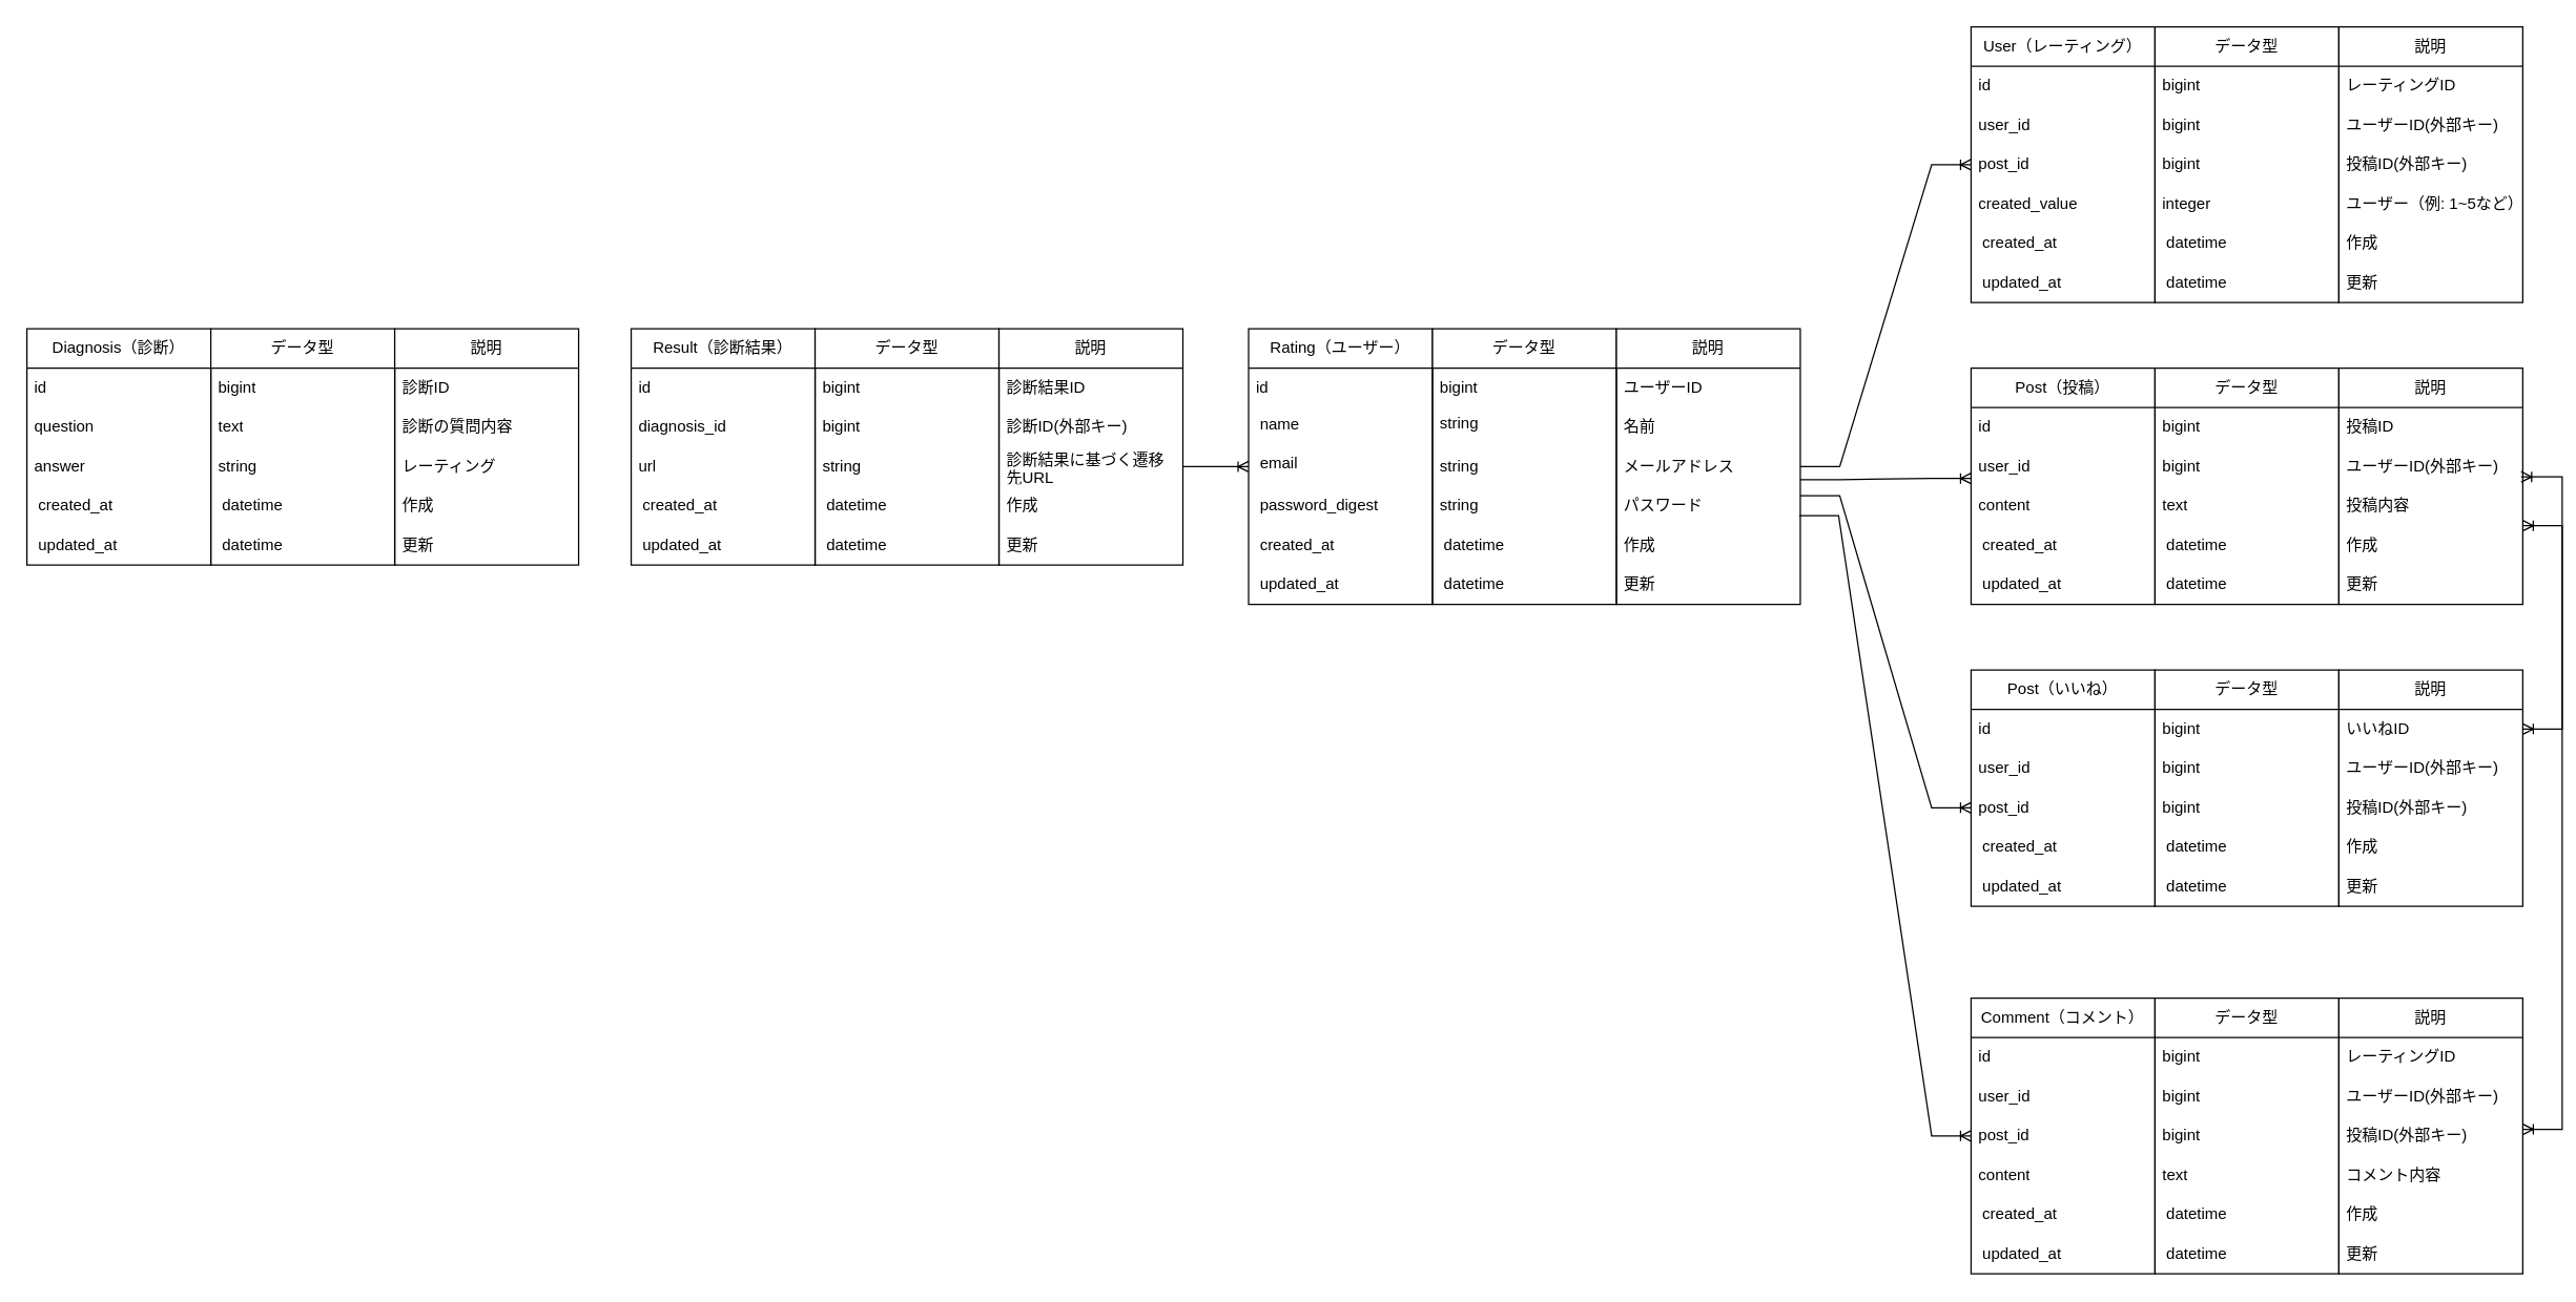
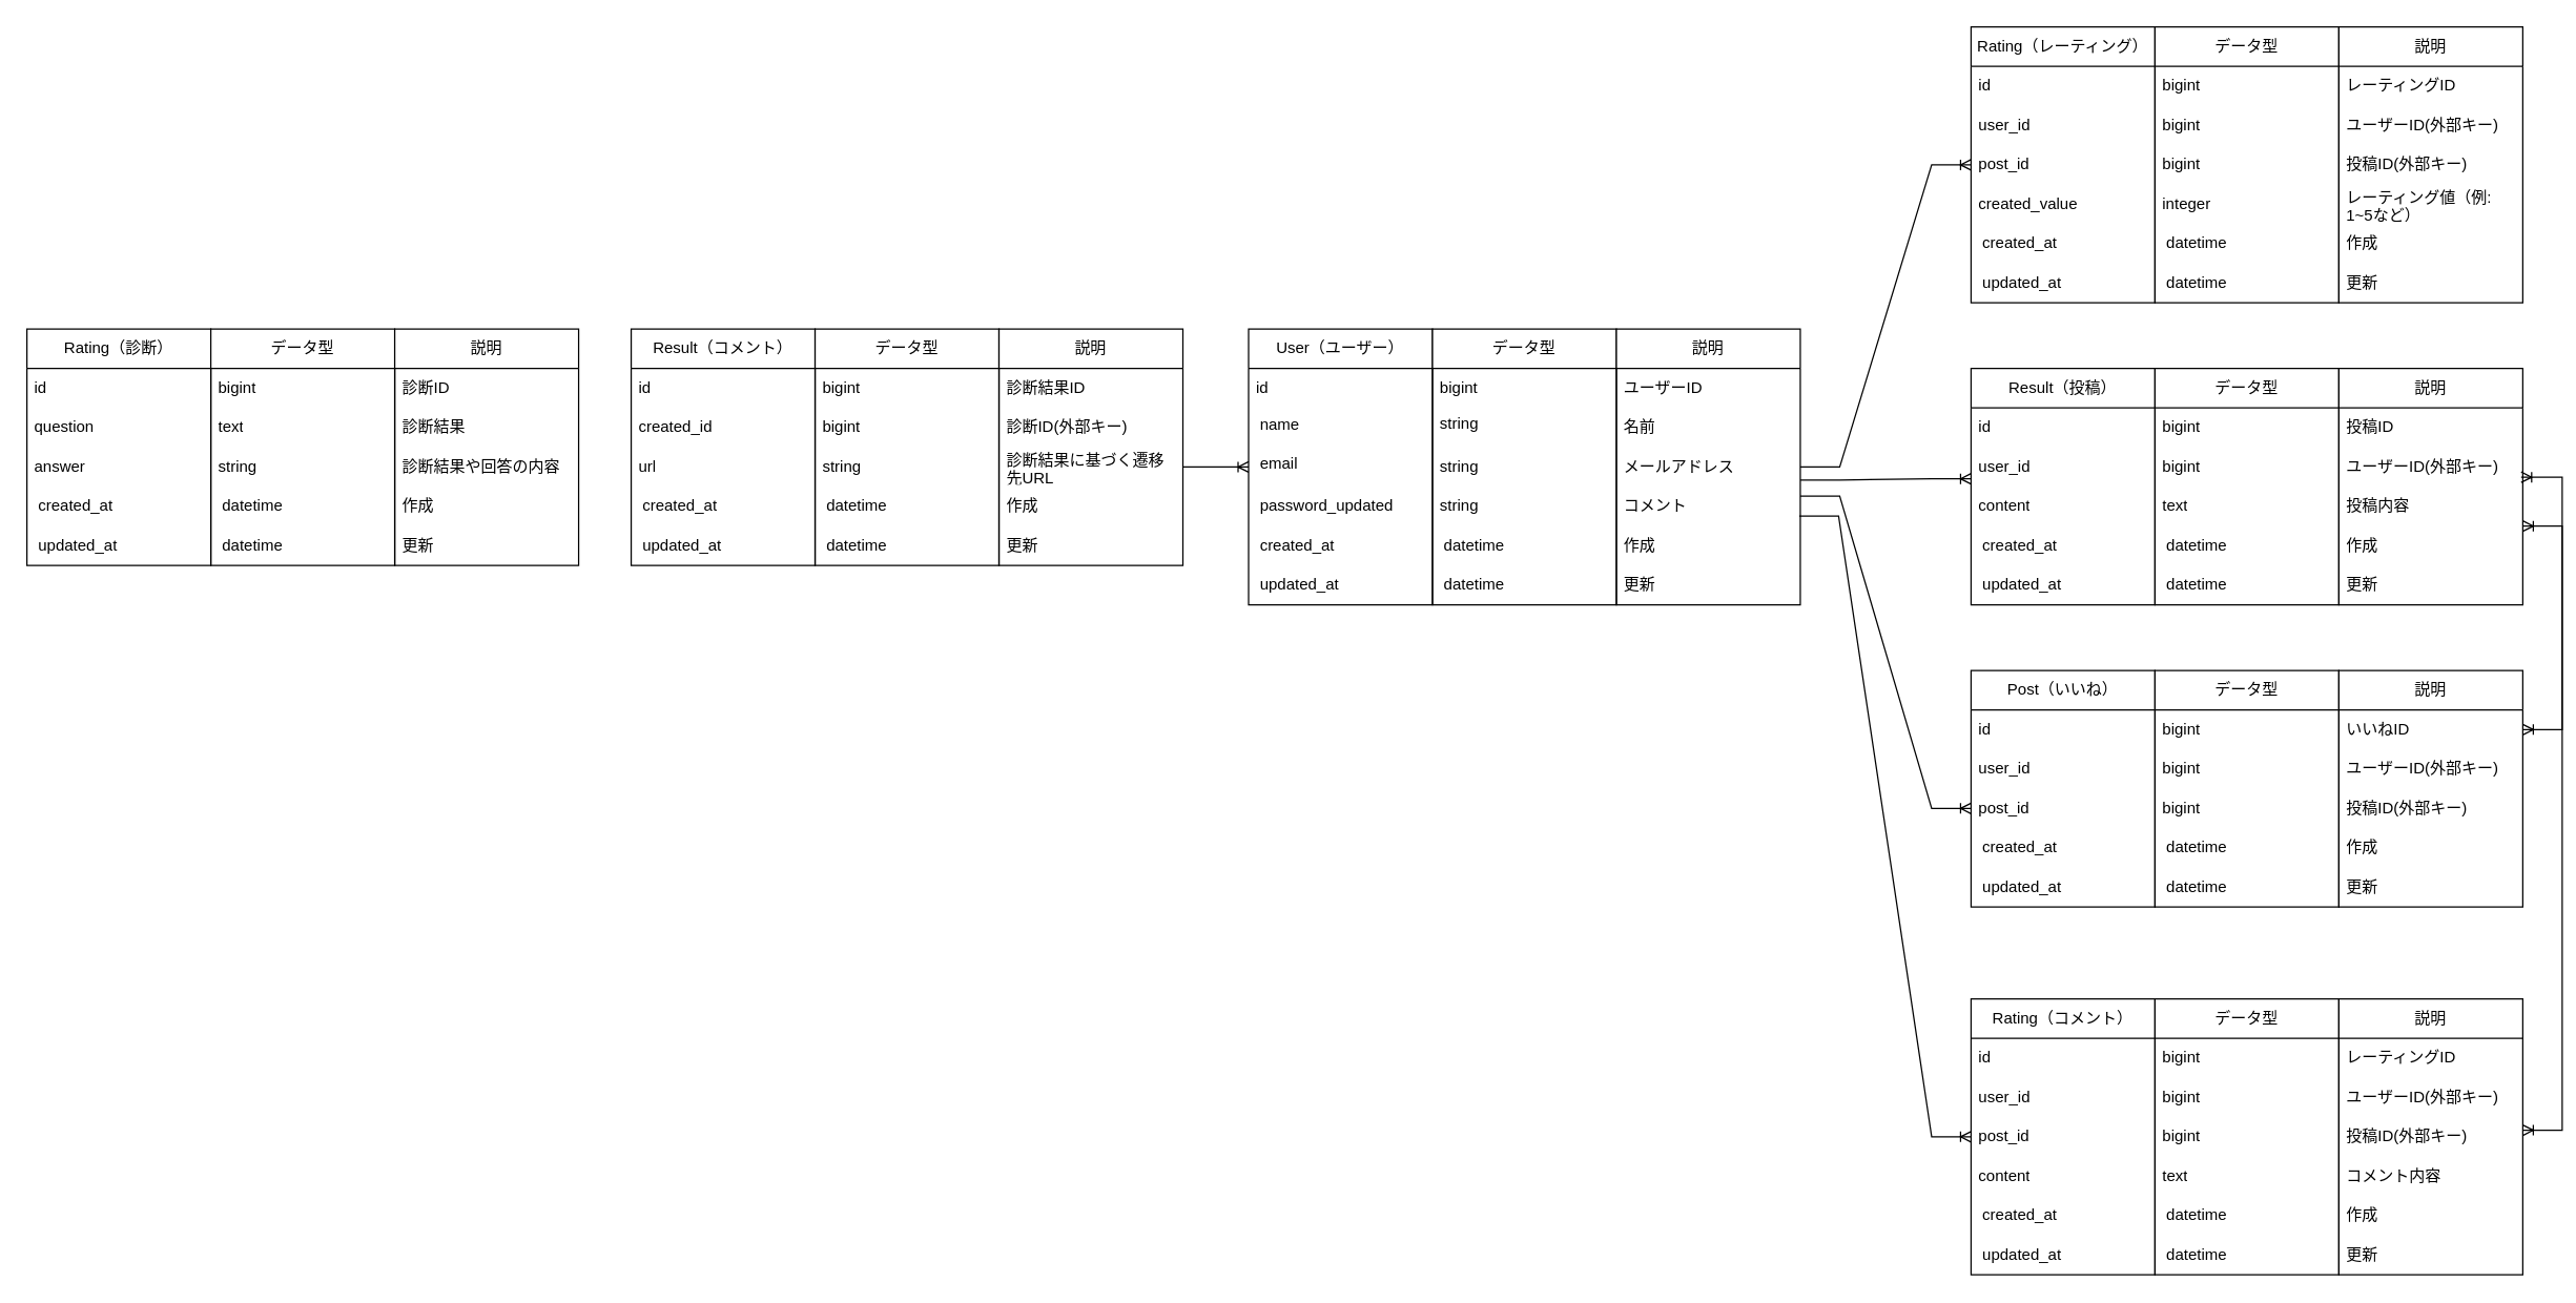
- <mxCell id="67" value="User（レーティング）" style="swimlane;fontStyle=0;childLayout=stackLayout;horizontal=1;startSize=30;horizontalStack=0;resizeParent=1;resizeParentMax=0;resizeLast=0;collapsible=1;marginBottom=0;whiteSpace=wrap;html=1;" parent="66" vertex="1"><mxGeometry width="140" height="210" as="geometry"><mxRectangle width="140" height="30" as="alternateBounds" /></mxGeometry></mxCell>
+ <mxCell id="67" value="Rating（レーティング）" style="swimlane;fontStyle=0;childLayout=stackLayout;horizontal=1;startSize=30;horizontalStack=0;resizeParent=1;resizeParentMax=0;resizeLast=0;collapsible=1;marginBottom=0;whiteSpace=wrap;html=1;" parent="66" vertex="1"><mxGeometry width="140" height="210" as="geometry"><mxRectangle width="140" height="30" as="alternateBounds" /></mxGeometry></mxCell>
- <mxCell id="85" value="ユーザー（例: 1~5など）" style="text;strokeColor=none;fillColor=none;align=left;verticalAlign=middle;spacingLeft=4;spacingRight=4;overflow=hidden;points=[[0,0.5],[1,0.5]];portConstraint=eastwest;rotatable=0;whiteSpace=wrap;html=1;" parent="81" vertex="1"><mxGeometry y="120" width="140" height="30" as="geometry" /></mxCell>
+ <mxCell id="85" value="レーティング値（例: 1~5など）" style="text;strokeColor=none;fillColor=none;align=left;verticalAlign=middle;spacingLeft=4;spacingRight=4;overflow=hidden;points=[[0,0.5],[1,0.5]];portConstraint=eastwest;rotatable=0;whiteSpace=wrap;html=1;" parent="81" vertex="1"><mxGeometry y="120" width="140" height="30" as="geometry" /></mxCell>
- <mxCell id="27" value="Diagnosis（診断）" style="swimlane;fontStyle=0;childLayout=stackLayout;horizontal=1;startSize=30;horizontalStack=0;resizeParent=1;resizeParentMax=0;resizeLast=0;collapsible=1;marginBottom=0;whiteSpace=wrap;html=1;" parent="26" vertex="1"><mxGeometry width="140" height="180" as="geometry"><mxRectangle width="140" height="30" as="alternateBounds" /></mxGeometry></mxCell>
+ <mxCell id="27" value="Rating（診断）" style="swimlane;fontStyle=0;childLayout=stackLayout;horizontal=1;startSize=30;horizontalStack=0;resizeParent=1;resizeParentMax=0;resizeLast=0;collapsible=1;marginBottom=0;whiteSpace=wrap;html=1;" parent="26" vertex="1"><mxGeometry width="140" height="180" as="geometry"><mxRectangle width="140" height="30" as="alternateBounds" /></mxGeometry></mxCell>
- <mxCell id="47" value="Result（診断結果）" style="swimlane;fontStyle=0;childLayout=stackLayout;horizontal=1;startSize=30;horizontalStack=0;resizeParent=1;resizeParentMax=0;resizeLast=0;collapsible=1;marginBottom=0;whiteSpace=wrap;html=1;" parent="46" vertex="1"><mxGeometry width="140" height="180" as="geometry"><mxRectangle width="140" height="30" as="alternateBounds" /></mxGeometry></mxCell>
+ <mxCell id="47" value="Result（コメント）" style="swimlane;fontStyle=0;childLayout=stackLayout;horizontal=1;startSize=30;horizontalStack=0;resizeParent=1;resizeParentMax=0;resizeLast=0;collapsible=1;marginBottom=0;whiteSpace=wrap;html=1;" parent="46" vertex="1"><mxGeometry width="140" height="180" as="geometry"><mxRectangle width="140" height="30" as="alternateBounds" /></mxGeometry></mxCell>
- <mxCell id="4" value="Rating（ユーザー）" style="swimlane;fontStyle=0;childLayout=stackLayout;horizontal=1;startSize=30;horizontalStack=0;resizeParent=1;resizeParentMax=0;resizeLast=0;collapsible=1;marginBottom=0;whiteSpace=wrap;html=1;" parent="3" vertex="1"><mxGeometry width="140" height="210" as="geometry"><mxRectangle width="140" height="30" as="alternateBounds" /></mxGeometry></mxCell>
+ <mxCell id="4" value="User（ユーザー）" style="swimlane;fontStyle=0;childLayout=stackLayout;horizontal=1;startSize=30;horizontalStack=0;resizeParent=1;resizeParentMax=0;resizeLast=0;collapsible=1;marginBottom=0;whiteSpace=wrap;html=1;" parent="3" vertex="1"><mxGeometry width="140" height="210" as="geometry"><mxRectangle width="140" height="30" as="alternateBounds" /></mxGeometry></mxCell>
- <mxCell id="110" value="Post（投稿）" style="swimlane;fontStyle=0;childLayout=stackLayout;horizontal=1;startSize=30;horizontalStack=0;resizeParent=1;resizeParentMax=0;resizeLast=0;collapsible=1;marginBottom=0;whiteSpace=wrap;html=1;" parent="109" vertex="1"><mxGeometry width="140" height="180" as="geometry"><mxRectangle width="140" height="30" as="alternateBounds" /></mxGeometry></mxCell>
+ <mxCell id="110" value="Result（投稿）" style="swimlane;fontStyle=0;childLayout=stackLayout;horizontal=1;startSize=30;horizontalStack=0;resizeParent=1;resizeParentMax=0;resizeLast=0;collapsible=1;marginBottom=0;whiteSpace=wrap;html=1;" parent="109" vertex="1"><mxGeometry width="140" height="180" as="geometry"><mxRectangle width="140" height="30" as="alternateBounds" /></mxGeometry></mxCell>
- <mxCell id="41" value="診断の質問内容" style="text;strokeColor=none;fillColor=none;align=left;verticalAlign=middle;spacingLeft=4;spacingRight=4;overflow=hidden;points=[[0,0.5],[1,0.5]];portConstraint=eastwest;rotatable=0;whiteSpace=wrap;html=1;" parent="39" vertex="1"><mxGeometry y="60" width="140" height="30" as="geometry" /></mxCell>
+ <mxCell id="41" value="診断結果" style="text;strokeColor=none;fillColor=none;align=left;verticalAlign=middle;spacingLeft=4;spacingRight=4;overflow=hidden;points=[[0,0.5],[1,0.5]];portConstraint=eastwest;rotatable=0;whiteSpace=wrap;html=1;" parent="39" vertex="1"><mxGeometry y="60" width="140" height="30" as="geometry" /></mxCell>
- <mxCell id="49" value="diagnosis_id" style="text;strokeColor=none;fillColor=none;align=left;verticalAlign=middle;spacingLeft=4;spacingRight=4;overflow=hidden;points=[[0,0.5],[1,0.5]];portConstraint=eastwest;rotatable=0;whiteSpace=wrap;html=1;" parent="47" vertex="1"><mxGeometry y="60" width="140" height="30" as="geometry" /></mxCell>
+ <mxCell id="49" value="created_id" style="text;strokeColor=none;fillColor=none;align=left;verticalAlign=middle;spacingLeft=4;spacingRight=4;overflow=hidden;points=[[0,0.5],[1,0.5]];portConstraint=eastwest;rotatable=0;whiteSpace=wrap;html=1;" parent="47" vertex="1"><mxGeometry y="60" width="140" height="30" as="geometry" /></mxCell>
- <mxCell id="42" value="レーティング" style="text;strokeColor=none;fillColor=none;align=left;verticalAlign=middle;spacingLeft=4;spacingRight=4;overflow=hidden;points=[[0,0.5],[1,0.5]];portConstraint=eastwest;rotatable=0;whiteSpace=wrap;html=1;" parent="39" vertex="1"><mxGeometry y="90" width="140" height="30" as="geometry" /></mxCell>
+ <mxCell id="42" value="診断結果や回答の内容" style="text;strokeColor=none;fillColor=none;align=left;verticalAlign=middle;spacingLeft=4;spacingRight=4;overflow=hidden;points=[[0,0.5],[1,0.5]];portConstraint=eastwest;rotatable=0;whiteSpace=wrap;html=1;" parent="39" vertex="1"><mxGeometry y="90" width="140" height="30" as="geometry" /></mxCell>
- <mxCell id="8" value="&lt;table&gt;&lt;tbody&gt;&lt;tr&gt;&lt;td&gt;password_digest&lt;table&gt;&lt;tbody&gt;&lt;tr&gt;&lt;/tr&gt;&lt;/tbody&gt;&lt;/table&gt;&lt;/td&gt;&lt;/tr&gt;&lt;/tbody&gt;&lt;/table&gt;" style="text;strokeColor=none;fillColor=none;align=left;verticalAlign=middle;spacingLeft=4;spacingRight=4;overflow=hidden;points=[[0,0.5],[1,0.5]];portConstraint=eastwest;rotatable=0;whiteSpace=wrap;html=1;" parent="4" vertex="1"><mxGeometry y="120" width="140" height="30" as="geometry" /></mxCell>
+ <mxCell id="8" value="&lt;table&gt;&lt;tbody&gt;&lt;tr&gt;&lt;td&gt;password_updated&lt;table&gt;&lt;tbody&gt;&lt;tr&gt;&lt;/tr&gt;&lt;/tbody&gt;&lt;/table&gt;&lt;/td&gt;&lt;/tr&gt;&lt;/tbody&gt;&lt;/table&gt;" style="text;strokeColor=none;fillColor=none;align=left;verticalAlign=middle;spacingLeft=4;spacingRight=4;overflow=hidden;points=[[0,0.5],[1,0.5]];portConstraint=eastwest;rotatable=0;whiteSpace=wrap;html=1;" parent="4" vertex="1"><mxGeometry y="120" width="140" height="30" as="geometry" /></mxCell>
- <mxCell id="22" value="パスワード" style="text;strokeColor=none;fillColor=none;align=left;verticalAlign=middle;spacingLeft=4;spacingRight=4;overflow=hidden;points=[[0,0.5],[1,0.5]];portConstraint=eastwest;rotatable=0;whiteSpace=wrap;html=1;" parent="18" vertex="1"><mxGeometry y="120" width="140" height="30" as="geometry" /></mxCell>
+ <mxCell id="22" value="コメント" style="text;strokeColor=none;fillColor=none;align=left;verticalAlign=middle;spacingLeft=4;spacingRight=4;overflow=hidden;points=[[0,0.5],[1,0.5]];portConstraint=eastwest;rotatable=0;whiteSpace=wrap;html=1;" parent="18" vertex="1"><mxGeometry y="120" width="140" height="30" as="geometry" /></mxCell>
- <mxCell id="130" value="Comment（コメント）" style="swimlane;fontStyle=0;childLayout=stackLayout;horizontal=1;startSize=30;horizontalStack=0;resizeParent=1;resizeParentMax=0;resizeLast=0;collapsible=1;marginBottom=0;whiteSpace=wrap;html=1;" parent="129" vertex="1"><mxGeometry width="140" height="210" as="geometry"><mxRectangle width="140" height="30" as="alternateBounds" /></mxGeometry></mxCell>
+ <mxCell id="130" value="Rating（コメント）" style="swimlane;fontStyle=0;childLayout=stackLayout;horizontal=1;startSize=30;horizontalStack=0;resizeParent=1;resizeParentMax=0;resizeLast=0;collapsible=1;marginBottom=0;whiteSpace=wrap;html=1;" parent="129" vertex="1"><mxGeometry width="140" height="210" as="geometry"><mxRectangle width="140" height="30" as="alternateBounds" /></mxGeometry></mxCell>
